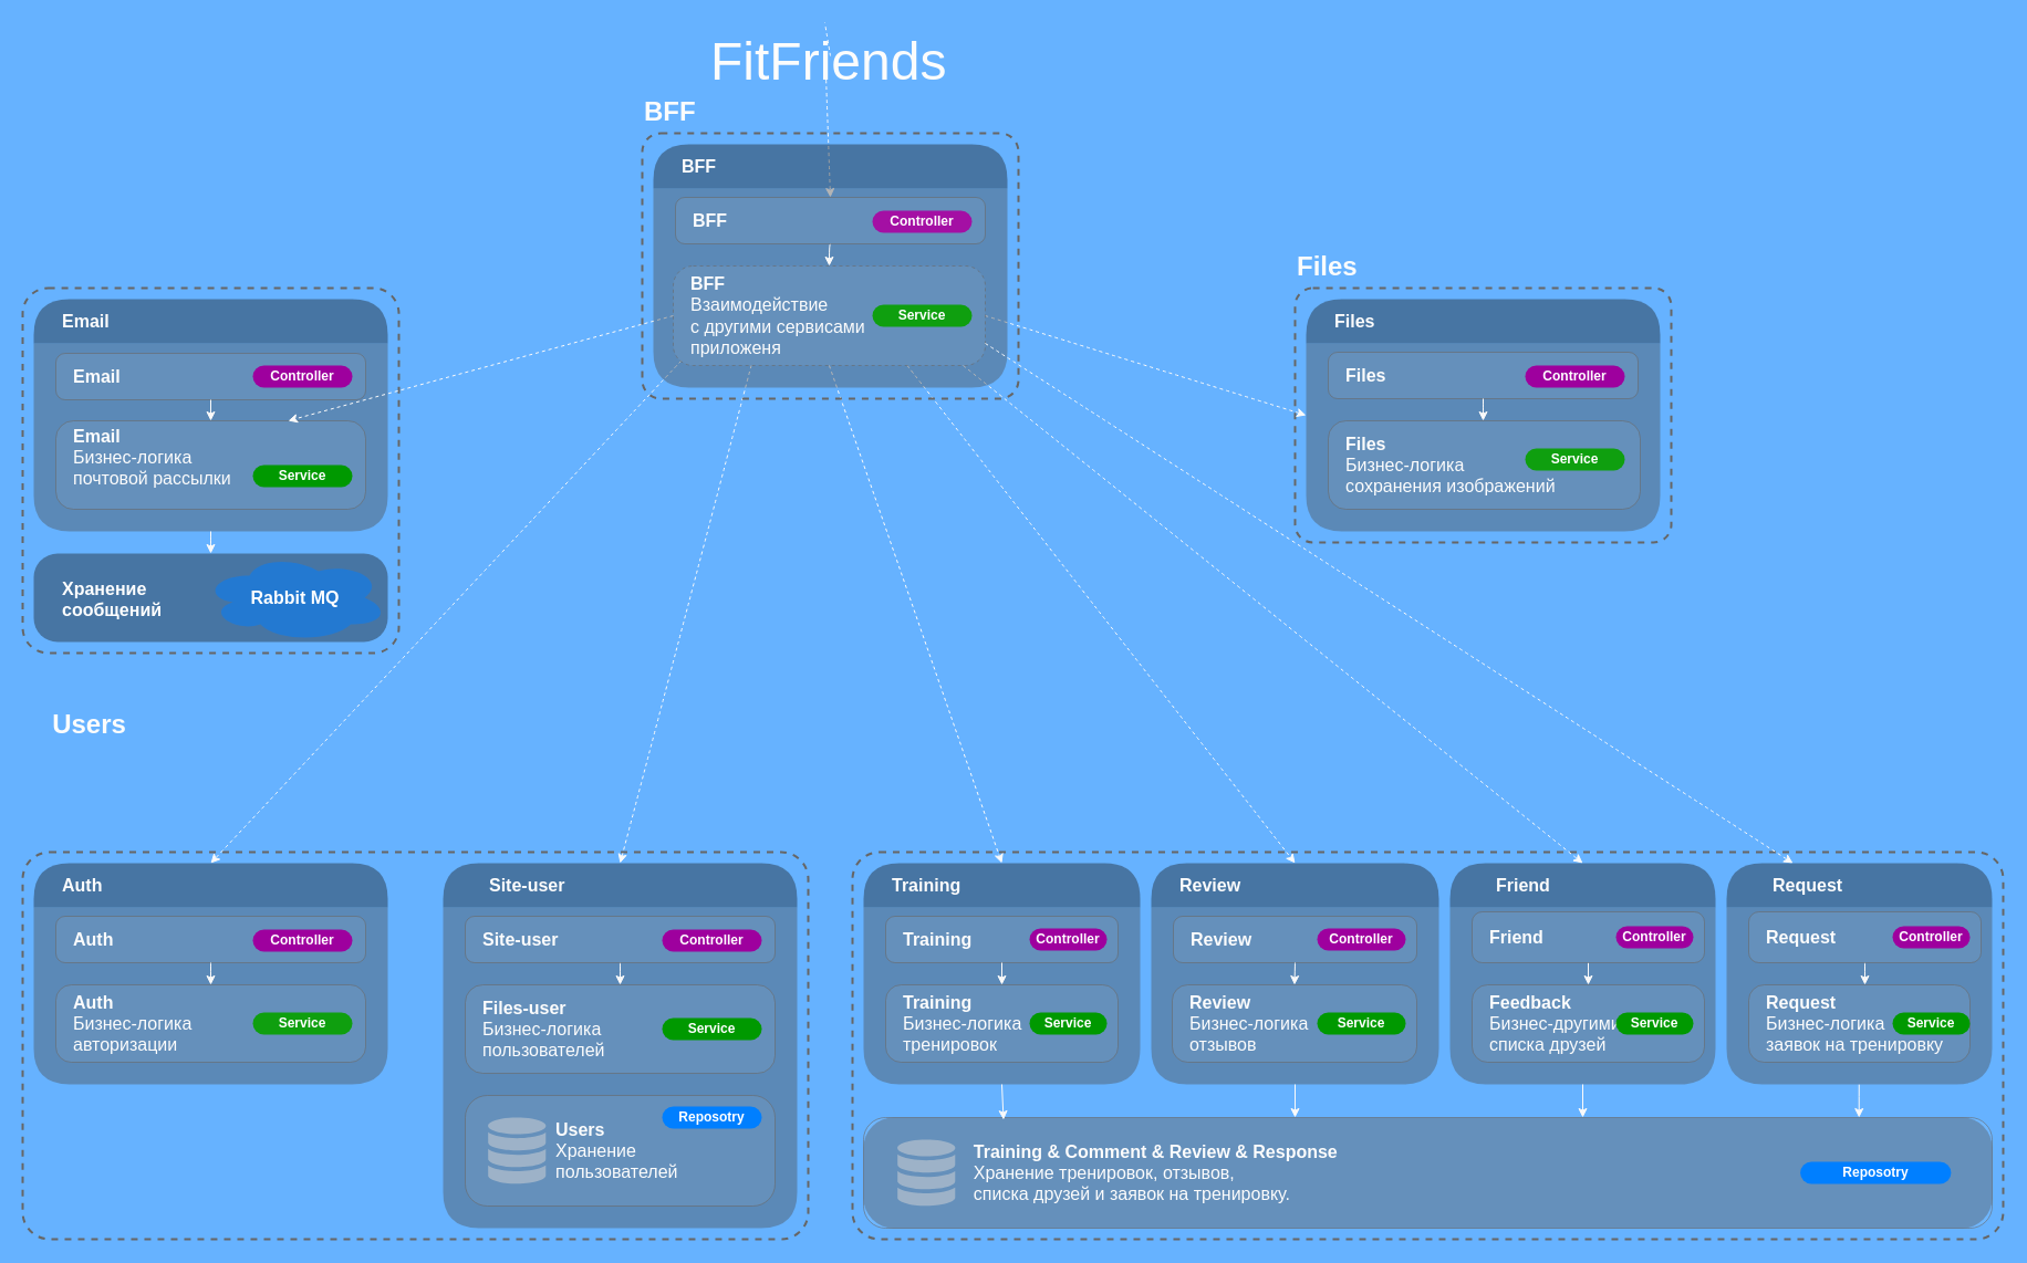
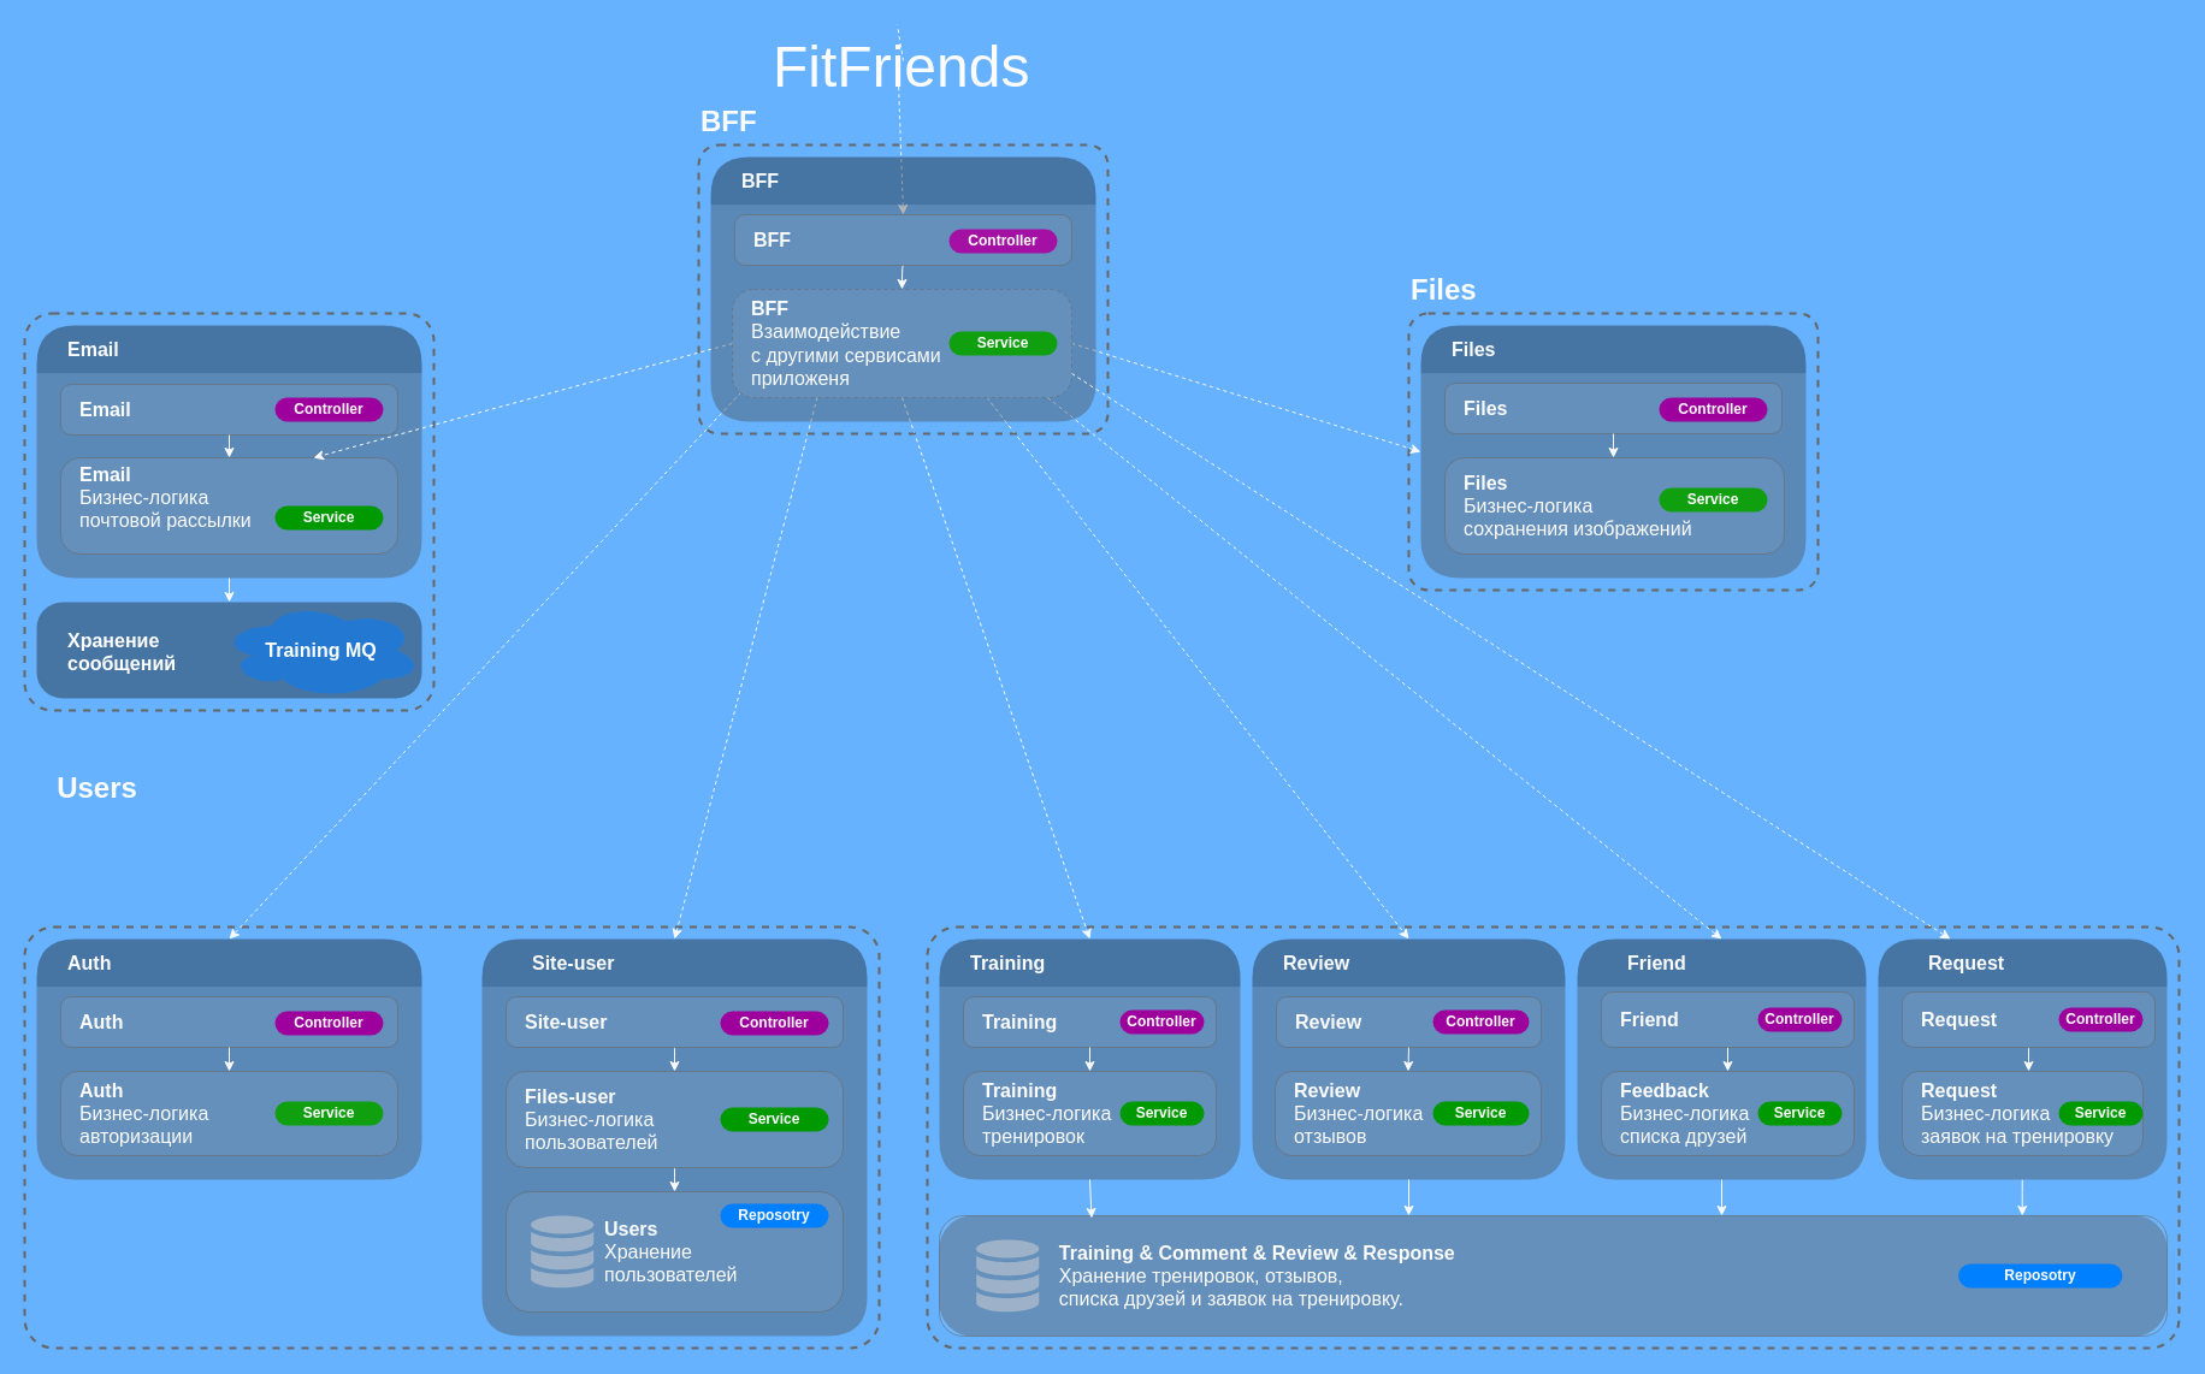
- <mxCell id="87" value="&lt;b&gt;&lt;font color=&quot;#ffffff&quot; style=&quot;font-size: 16px;&quot;&gt;Rabbit MQ&lt;/font&gt;&lt;/b&gt;" style="ellipse;shape=cloud;whiteSpace=wrap;html=1;align=center;rounded=1;shadow=0;glass=0;dashed=1;sketch=0;fillStyle=solid;strokeColor=none;fillColor=#007FFF;fontSize=12;verticalAlign=middle;fontColor=default;comic=0;strokeWidth=2;opacity=50;arcSize=50;" parent="86" vertex="1"><mxGeometry x="153.29" width="166.71" height="80" as="geometry" /></mxCell>
+ <mxCell id="87" value="&lt;b&gt;&lt;font color=&quot;#ffffff&quot; style=&quot;font-size: 16px;&quot;&gt;Training MQ&lt;/font&gt;&lt;/b&gt;" style="ellipse;shape=cloud;whiteSpace=wrap;html=1;align=center;rounded=1;shadow=0;glass=0;dashed=1;sketch=0;fillStyle=solid;strokeColor=none;fillColor=#007FFF;fontSize=12;verticalAlign=middle;fontColor=default;comic=0;strokeWidth=2;opacity=50;arcSize=50;" parent="86" vertex="1"><mxGeometry x="153.29" width="166.71" height="80" as="geometry" /></mxCell>
- <mxCell id="32" value="&lt;b style=&quot;border-color: var(--border-color); background-color: initial; font-size: 16px;&quot;&gt;Feedback&lt;/b&gt;&lt;span style=&quot;font-size: 16px;&quot;&gt;&lt;br&gt;Бизнес-другими &lt;br&gt;списка друзей&lt;br&gt;&lt;/span&gt;" style="rounded=1;whiteSpace=wrap;html=1;shadow=0;glass=0;comic=0;sketch=0;fillStyle=solid;strokeColor=#696969;fontColor=#FCFCFC;fillColor=#FFFFFF;gradientColor=none;fillOpacity=10;arcSize=20;opacity=60;align=left;spacing=16;" parent="31" vertex="1"><mxGeometry x="20" y="110" width="210" height="70" as="geometry" /></mxCell>
+ <mxCell id="32" value="&lt;b style=&quot;border-color: var(--border-color); background-color: initial; font-size: 16px;&quot;&gt;Feedback&lt;/b&gt;&lt;span style=&quot;font-size: 16px;&quot;&gt;&lt;br&gt;Бизнес-логика &lt;br&gt;списка друзей&lt;br&gt;&lt;/span&gt;" style="rounded=1;whiteSpace=wrap;html=1;shadow=0;glass=0;comic=0;sketch=0;fillStyle=solid;strokeColor=#696969;fontColor=#FCFCFC;fillColor=#FFFFFF;gradientColor=none;fillOpacity=10;arcSize=20;opacity=60;align=left;spacing=16;" parent="31" vertex="1"><mxGeometry x="20" y="110" width="210" height="70" as="geometry" /></mxCell>
+ <mxCell id="22" style="edgeStyle=orthogonalEdgeStyle;curved=1;jumpStyle=arc;orthogonalLoop=1;jettySize=auto;html=1;exitX=0.5;exitY=1;exitDx=0;exitDy=0;entryX=0.5;entryY=0;entryDx=0;entryDy=0;strokeColor=#FAFAFA;fontSize=16;fontColor=#FFFFFF;" parent="18" source="23" target="26" edge="1"><mxGeometry relative="1" as="geometry" /></mxCell>
